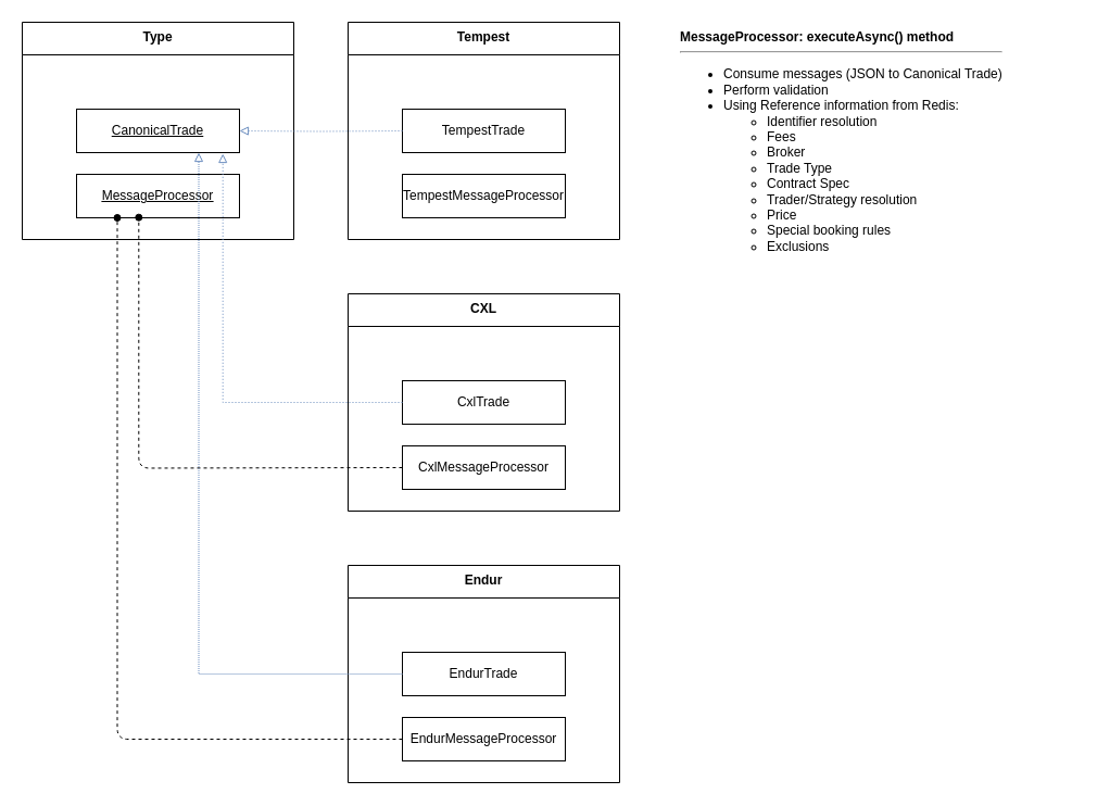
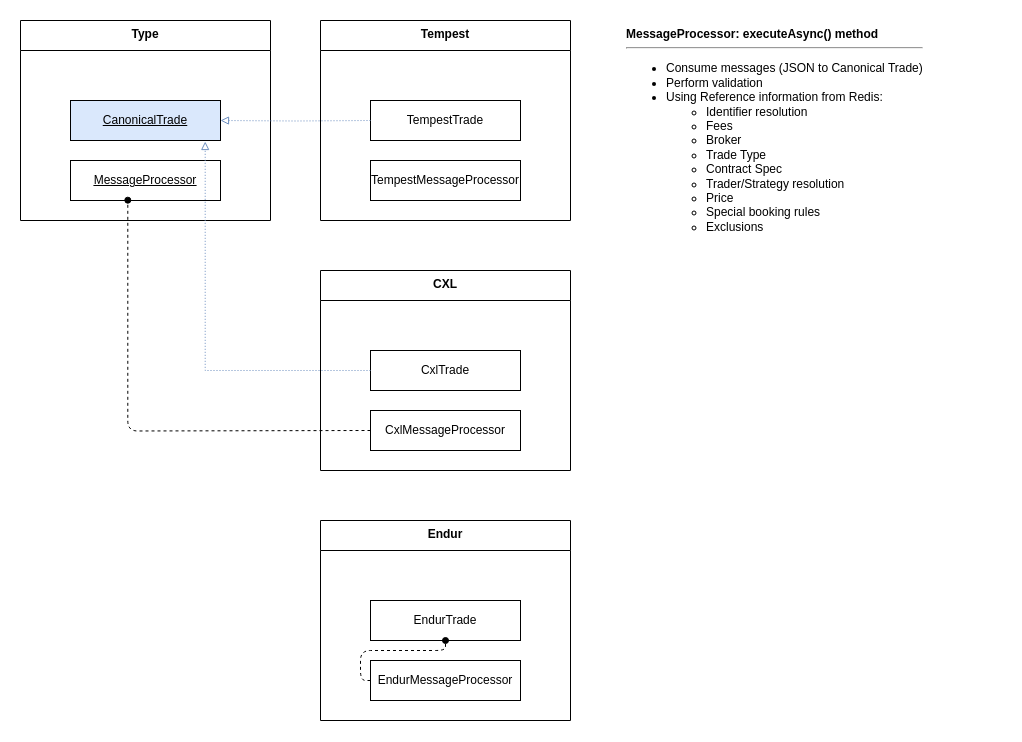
- <mxCell id="3" value="&lt;u&gt;CanonicalTrade&lt;/u&gt;" style="rounded=0;whiteSpace=wrap;html=1;fontStyle=4;" parent="2" vertex="1"><mxGeometry x="50" y="80" width="150" height="40" as="geometry" /></mxCell>
+ <mxCell id="3" value="&lt;u&gt;CanonicalTrade&lt;/u&gt;" style="rounded=0;whiteSpace=wrap;html=1;fontStyle=4;fillColor=#dae8fc;" parent="2" vertex="1"><mxGeometry x="50" y="80" width="150" height="40" as="geometry" /></mxCell>
- <mxCell id="19" value="" style="endArrow=block;html=1;rounded=0;entryX=0.75;entryY=1;entryDx=0;entryDy=0;exitX=0;exitY=0.5;exitDx=0;exitDy=0;endFill=0;edgeStyle=orthogonalEdgeStyle;fillColor=#dae8fc;strokeColor=#6c8ebf;dashed=1;dashPattern=1 1;" parent="1" source="12" target="3" edge="1"><mxGeometry width="50" height="50" relative="1" as="geometry"><mxPoint x="1070" y="670" as="sourcePoint" /><mxPoint x="1120" y="620" as="targetPoint" /></mxGeometry></mxCell>
- <mxCell id="15" value="" style="endArrow=oval;html=1;rounded=1;entryX=0.25;entryY=1;entryDx=0;entryDy=0;exitX=0;exitY=0.5;exitDx=0;exitDy=0;dashed=1;edgeStyle=orthogonalEdgeStyle;endFill=1;" parent="1" source="13" target="4" edge="1"><mxGeometry width="50" height="50" relative="1" as="geometry"><mxPoint x="110" y="560" as="sourcePoint" /><mxPoint x="160" y="510" as="targetPoint" /></mxGeometry></mxCell>
+ <mxCell id="15" value="" style="endArrow=oval;html=1;rounded=1;exitX=0;exitY=0.5;exitDx=0;exitDy=0;dashed=1;edgeStyle=orthogonalEdgeStyle;endFill=1;" parent="1" source="13" target="12" edge="1"><mxGeometry width="50" height="50" relative="1" as="geometry"><mxPoint x="110" y="560" as="sourcePoint" /><mxPoint x="160" y="510" as="targetPoint" /></mxGeometry></mxCell>
